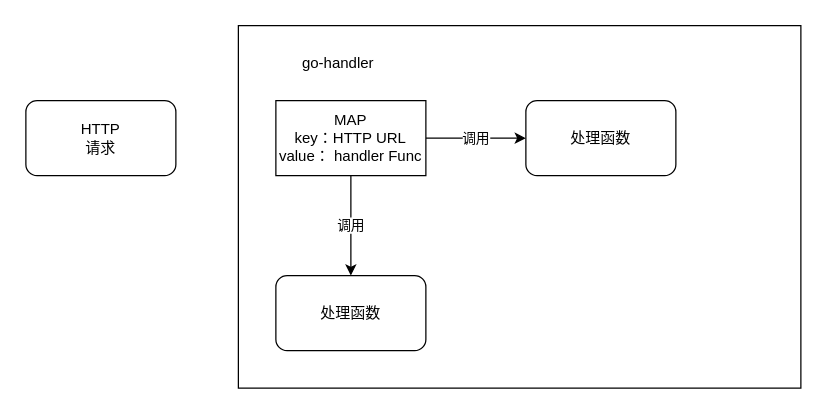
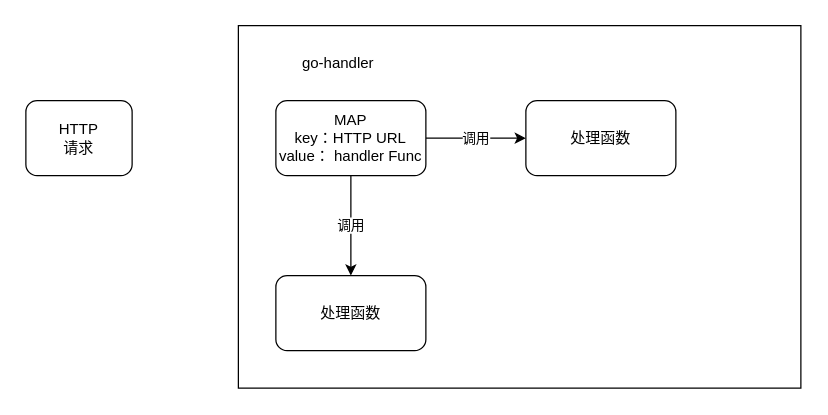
- <mxCell id="6" value="HTTP&lt;br&gt;请求" style="whiteSpace=wrap;html=1;rounded=1;" vertex="1" parent="1"><mxGeometry x="20" y="80" width="120" height="60" as="geometry" /></mxCell>
+ <mxCell id="6" value="HTTP&lt;br&gt;请求" style="whiteSpace=wrap;html=1;rounded=1;" vertex="1" parent="1"><mxGeometry x="20" y="80" width="85" height="60" as="geometry" /></mxCell>
- <mxCell id="5" value="MAP&lt;br&gt;key：HTTP URL&lt;br&gt;value： handler Func&lt;br&gt;" style="whiteSpace=wrap;html=1;rounded=0;" vertex="1" parent="1"><mxGeometry x="220" y="80" width="120" height="60" as="geometry" /></mxCell>
+ <mxCell id="5" value="MAP&lt;br&gt;key：HTTP URL&lt;br&gt;value： handler Func&lt;br&gt;" style="rounded=1;whiteSpace=wrap;html=1;" vertex="1" parent="1"><mxGeometry x="220" y="80" width="120" height="60" as="geometry" /></mxCell>
